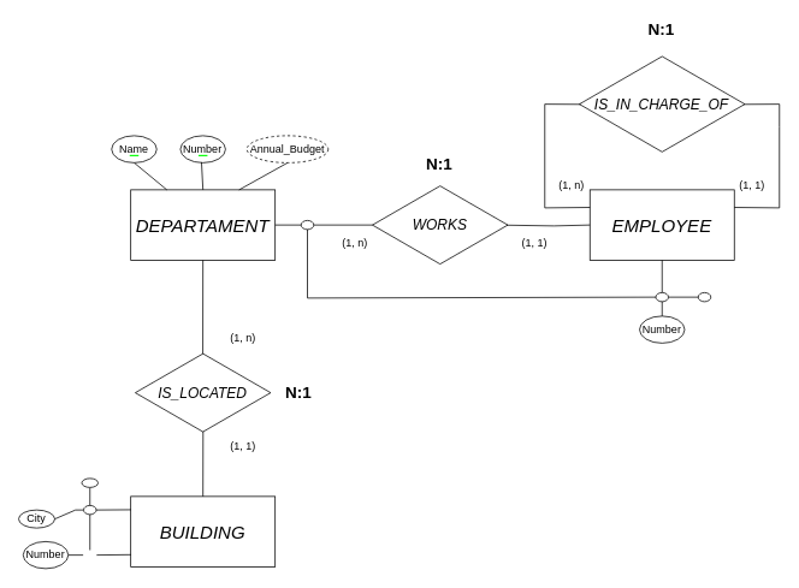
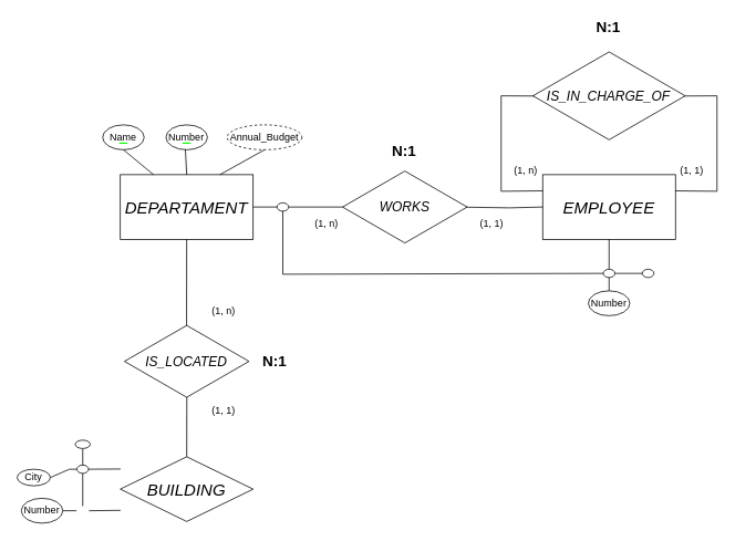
- <mxCell id="8" value="&lt;span style=&quot;font-size: 20px;&quot;&gt;&lt;i&gt;BUILDING&lt;/i&gt;&lt;/span&gt;" style="rounded=0;whiteSpace=wrap;html=1;fillColor=none;align=center;" parent="1" vertex="1"><mxGeometry x="144.25" y="550" width="160" height="78" as="geometry" /></mxCell>
+ <mxCell id="8" value="&lt;span style=&quot;font-size: 20px;&quot;&gt;&lt;i&gt;BUILDING&lt;/i&gt;&lt;/span&gt;" style="rhombus;whiteSpace=wrap;html=1;fillColor=none;align=center;" parent="1" vertex="1"><mxGeometry x="144.25" y="550" width="160" height="78" as="geometry" /></mxCell>
